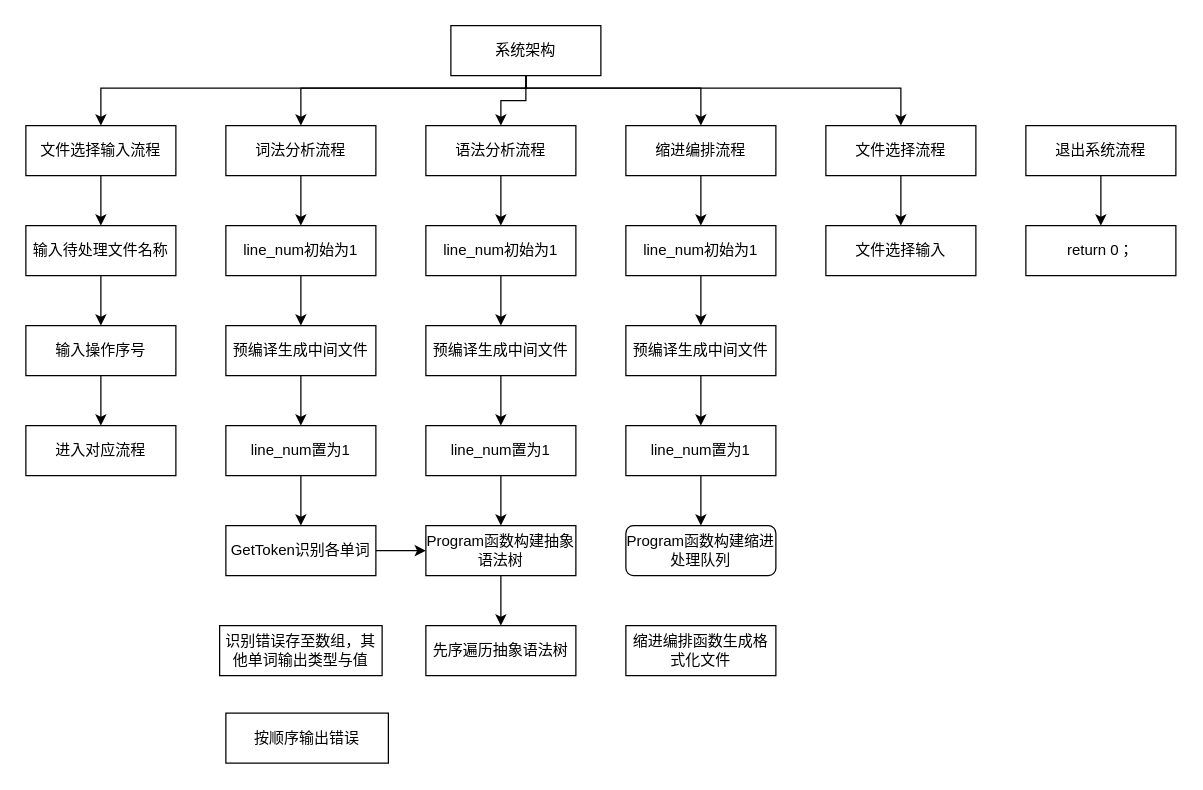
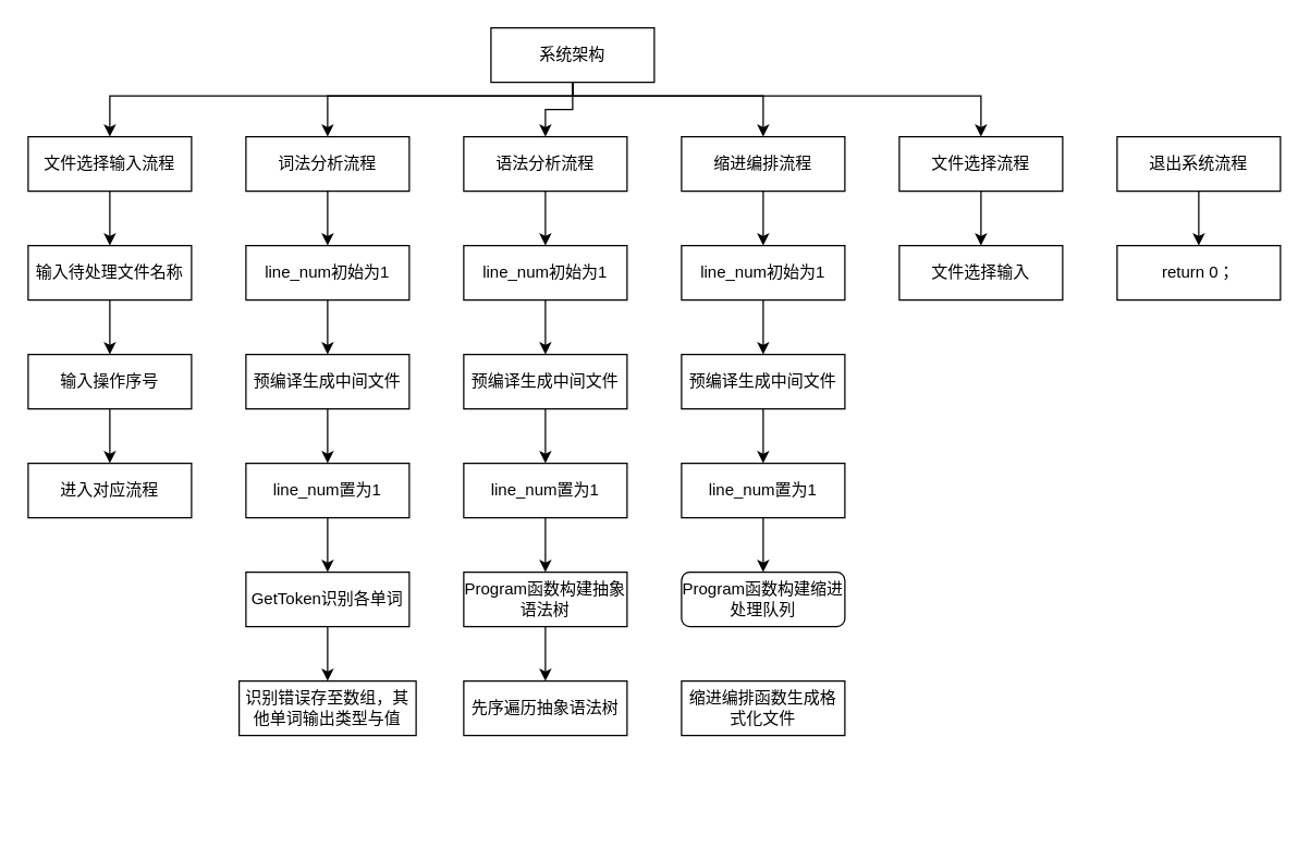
- <mxCell id="31" value="" style="edgeStyle=orthogonalEdgeStyle;rounded=0;orthogonalLoop=1;jettySize=auto;html=1;" edge="1" parent="1" source="32" target="42"><mxGeometry relative="1" as="geometry" /></mxCell>
+ <mxCell id="31" value="" style="edgeStyle=orthogonalEdgeStyle;rounded=0;orthogonalLoop=1;jettySize=auto;html=1;" edge="1" parent="1" source="32" target="33"><mxGeometry relative="1" as="geometry" /></mxCell>
- <mxCell id="34" value="按顺序输出错误" style="rounded=0;whiteSpace=wrap;html=1;" vertex="1" parent="1"><mxGeometry x="180" y="570" width="130" height="40" as="geometry" /></mxCell>
